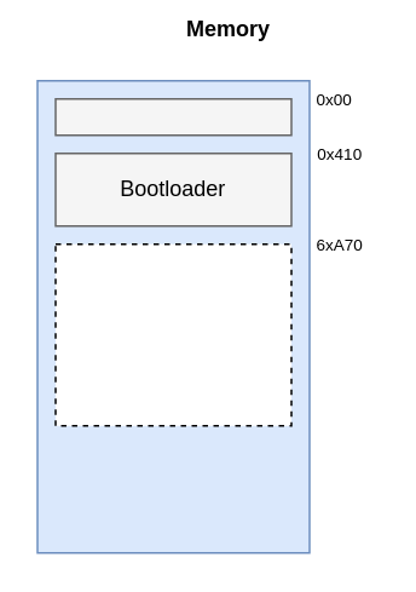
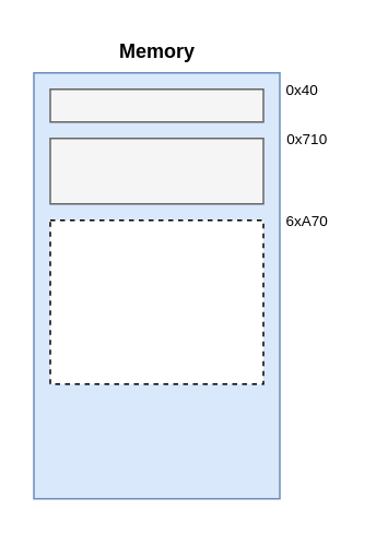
- <mxCell id="10" value="&lt;b&gt;Memory&lt;/b&gt;" style="text;html=1;strokeColor=none;fillColor=none;align=center;verticalAlign=middle;whiteSpace=wrap;rounded=0;dashed=1;" vertex="1" parent="1"><mxGeometry x="94.5" y="5" width="61" height="21" as="geometry" /></mxCell>
+ <mxCell id="10" value="&lt;b&gt;Memory&lt;/b&gt;" style="text;html=1;strokeColor=none;fillColor=none;align=center;verticalAlign=middle;whiteSpace=wrap;rounded=0;dashed=1;" vertex="1" parent="1"><mxGeometry x="64.5" y="20" width="61" height="21" as="geometry" /></mxCell>
- <mxCell id="7" value="&lt;font style=&quot;font-size: 9px&quot;&gt;0x00&lt;/font&gt;" style="text;html=1;strokeColor=none;fillColor=none;align=center;verticalAlign=middle;whiteSpace=wrap;rounded=0;dashed=1;" vertex="1" parent="1"><mxGeometry x="164" y="44" width="40" height="20" as="geometry" /></mxCell>
+ <mxCell id="7" value="&lt;font style=&quot;font-size: 9px&quot;&gt;0x40&lt;/font&gt;" style="text;html=1;strokeColor=none;fillColor=none;align=center;verticalAlign=middle;whiteSpace=wrap;rounded=0;dashed=1;" vertex="1" parent="1"><mxGeometry x="164" y="44" width="40" height="20" as="geometry" /></mxCell>
- <mxCell id="8" value="&lt;font style=&quot;font-size: 9px&quot;&gt;0x410&lt;/font&gt;" style="text;html=1;strokeColor=none;fillColor=none;align=center;verticalAlign=middle;whiteSpace=wrap;rounded=0;dashed=1;" vertex="1" parent="1"><mxGeometry x="167" y="74" width="40" height="20" as="geometry" /></mxCell>
+ <mxCell id="8" value="&lt;font style=&quot;font-size: 9px&quot;&gt;0x710&lt;/font&gt;" style="text;html=1;strokeColor=none;fillColor=none;align=center;verticalAlign=middle;whiteSpace=wrap;rounded=0;dashed=1;" vertex="1" parent="1"><mxGeometry x="167" y="74" width="40" height="20" as="geometry" /></mxCell>
- <mxCell id="6" value="Bootloader" style="text;html=1;strokeColor=none;fillColor=none;align=center;verticalAlign=middle;whiteSpace=wrap;rounded=0;dashed=1;" vertex="1" parent="1"><mxGeometry x="55" y="94" width="80" height="20" as="geometry" /></mxCell>
